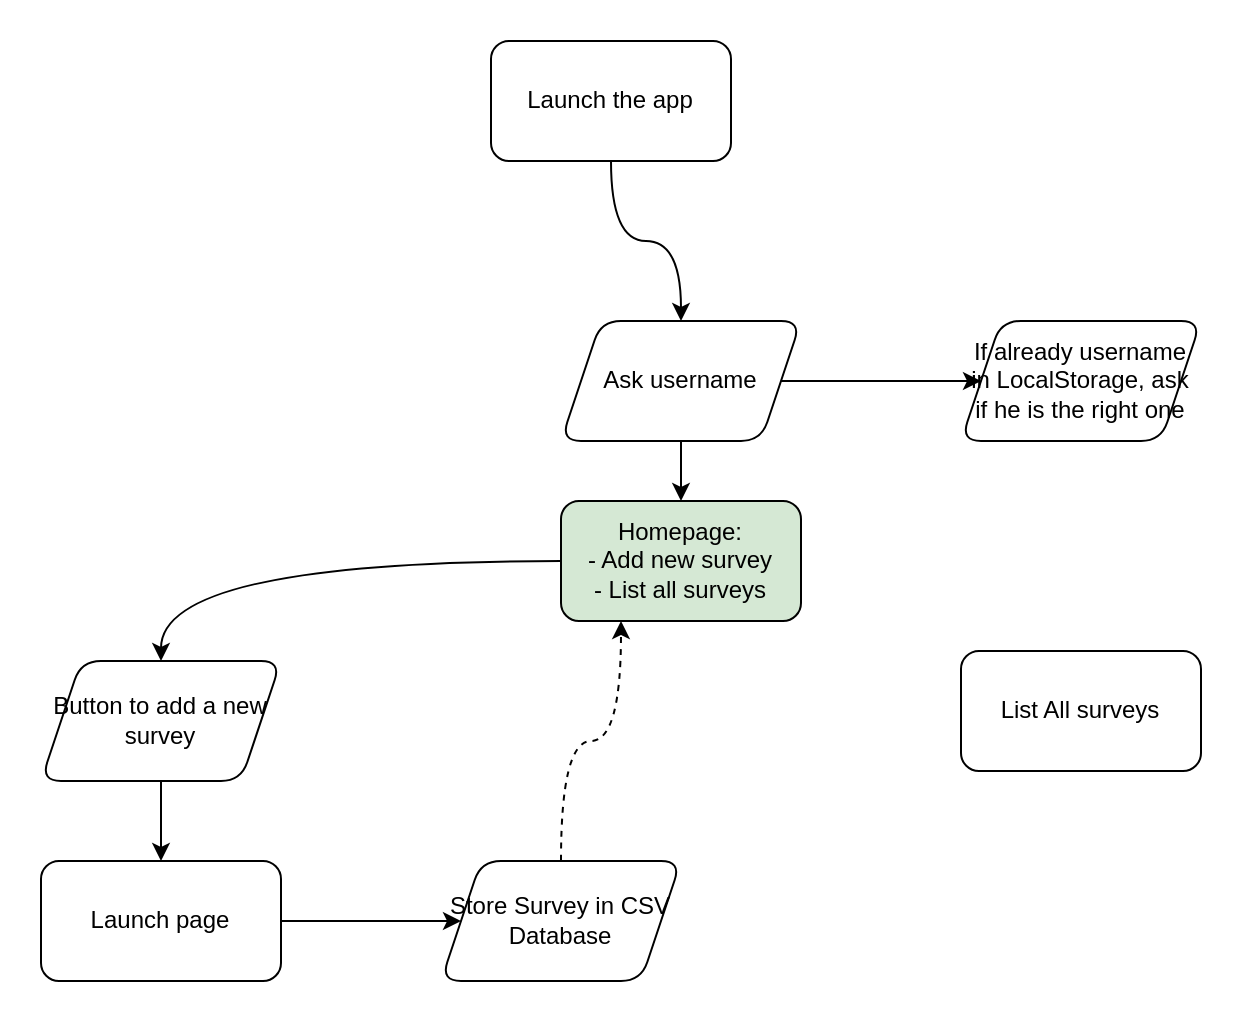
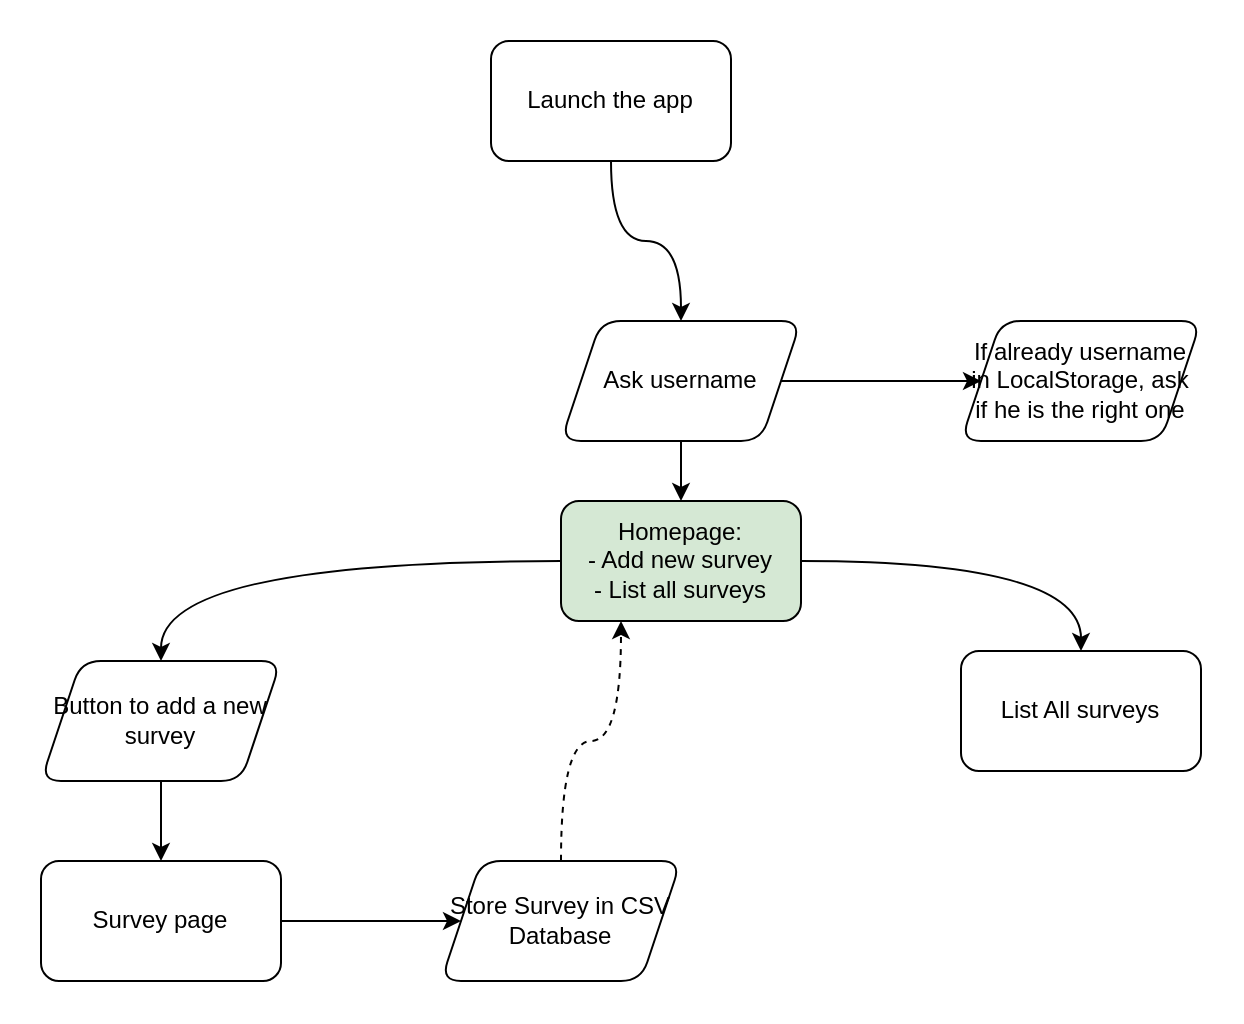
+ <mxCell id="13" value="" style="edgeStyle=orthogonalEdgeStyle;curved=1;rounded=0;orthogonalLoop=1;jettySize=auto;html=1;" parent="1" source="14" target="17" edge="1"><mxGeometry relative="1" as="geometry" /></mxCell>
- <mxCell id="11" value="Launch page" style="whiteSpace=wrap;html=1;rounded=1;" parent="1" vertex="1"><mxGeometry x="20" y="430" width="120" height="60" as="geometry" /></mxCell>
+ <mxCell id="11" value="Survey page" style="whiteSpace=wrap;html=1;rounded=1;" parent="1" vertex="1"><mxGeometry x="20" y="430" width="120" height="60" as="geometry" /></mxCell>
